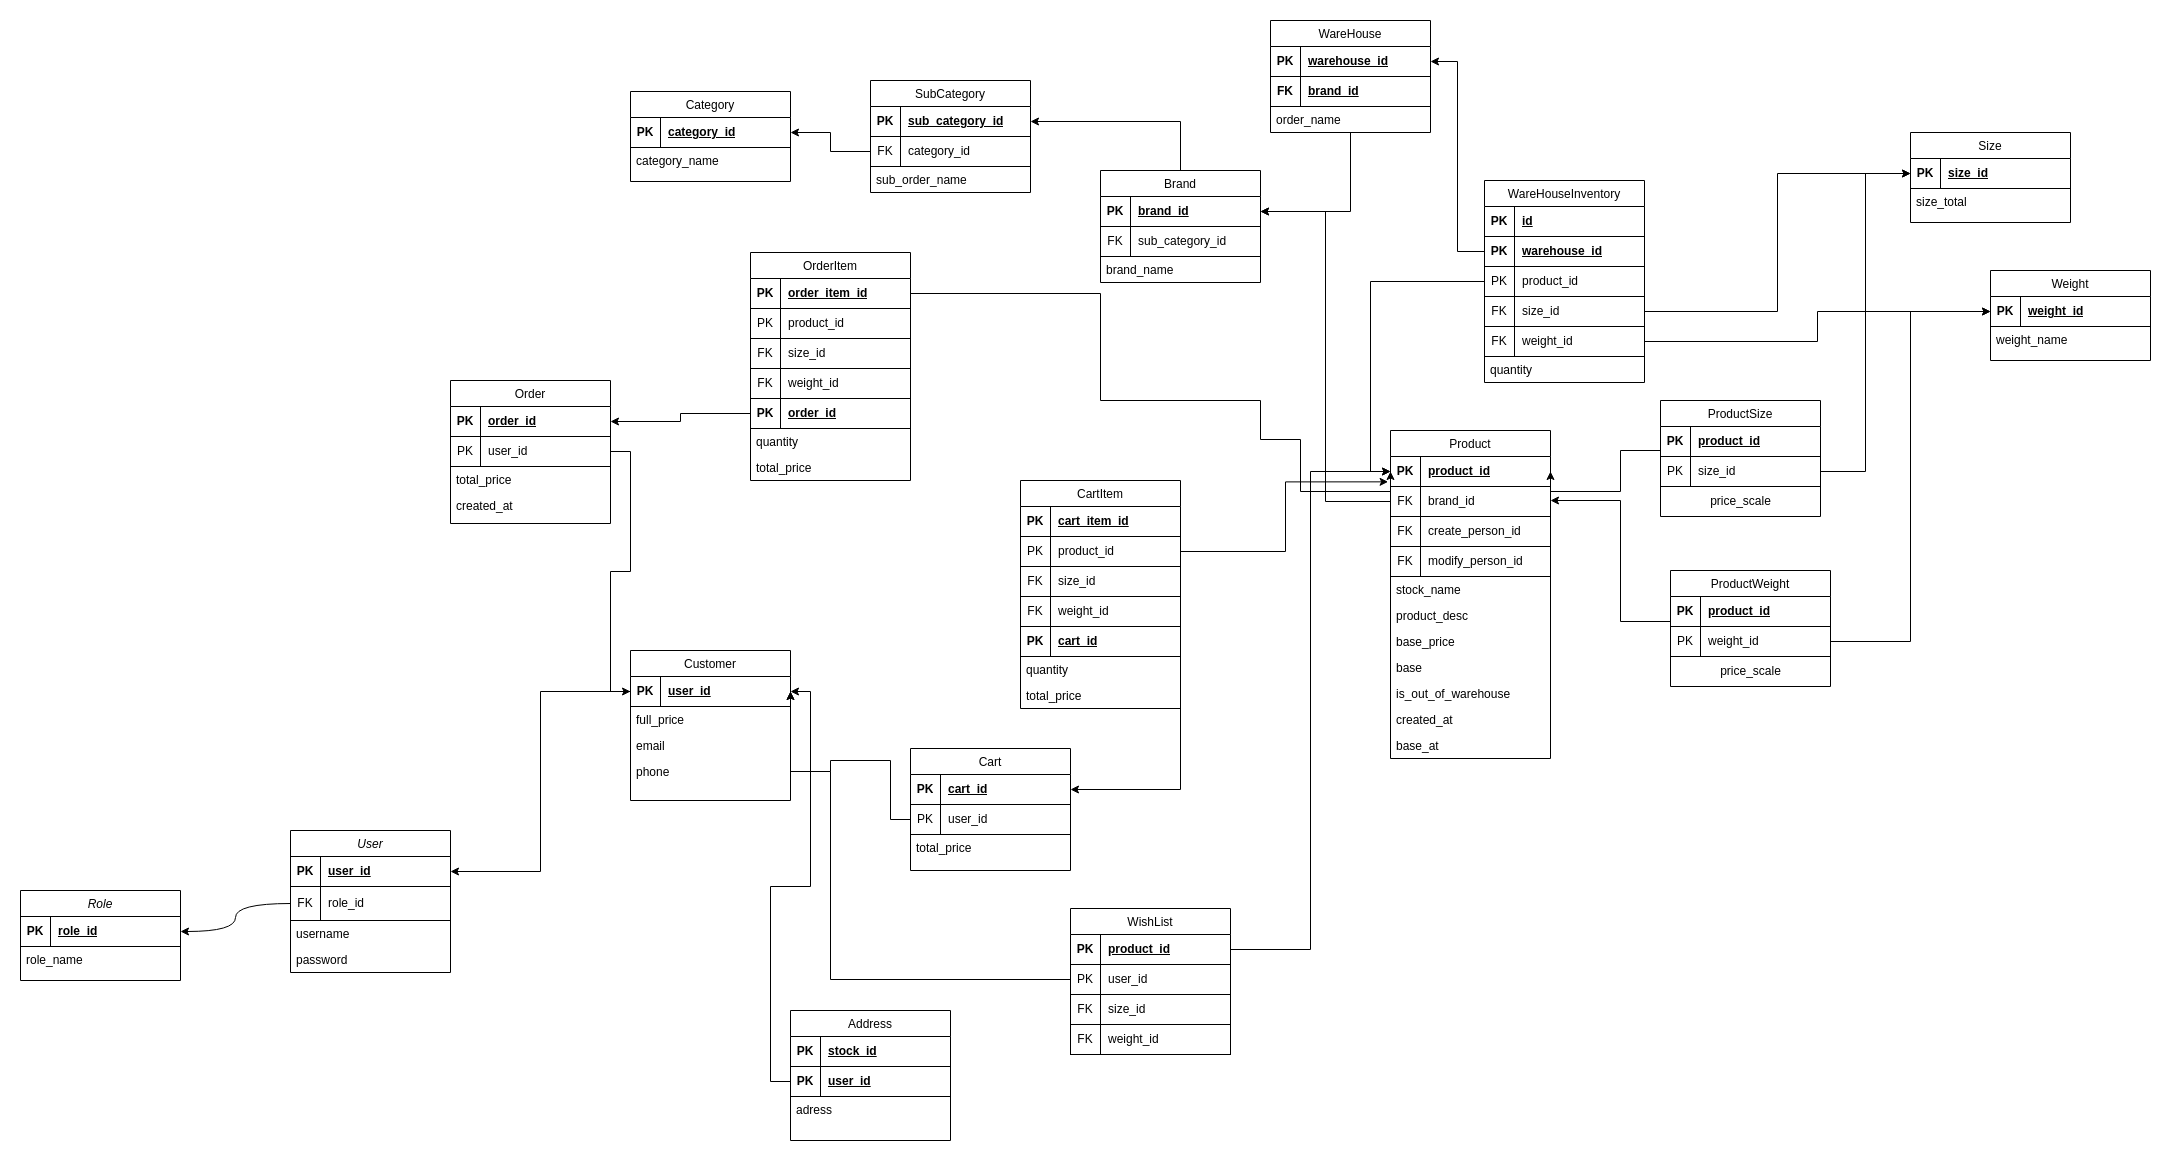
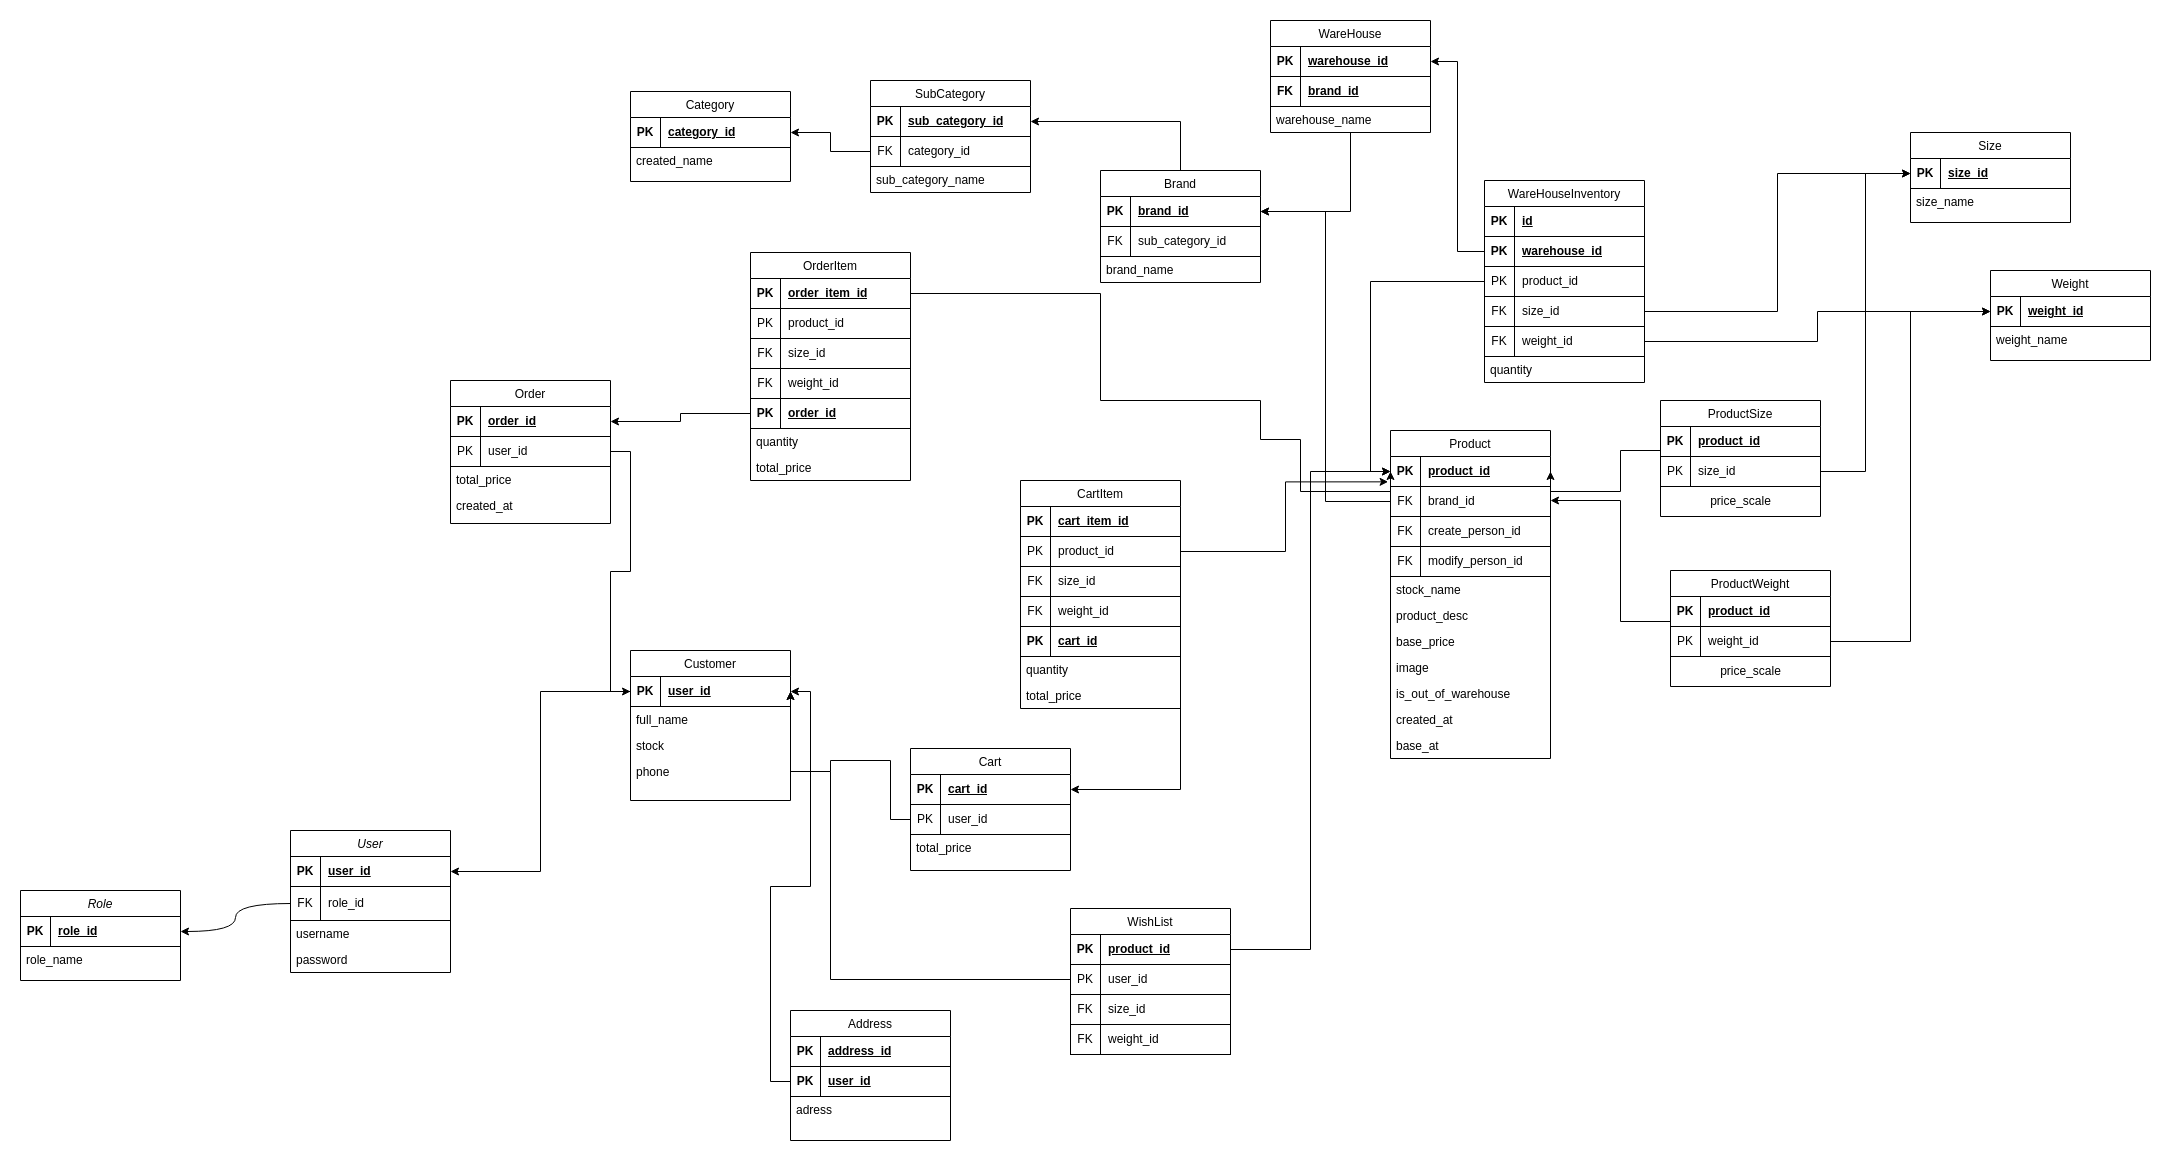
- <mxCell id="122" value="order_name" style="text;align=left;verticalAlign=top;spacingLeft=4;spacingRight=4;overflow=hidden;rotatable=0;points=[[0,0.5],[1,0.5]];portConstraint=eastwest;" parent="114" vertex="1"><mxGeometry y="86" width="160" height="26" as="geometry" /></mxCell>
+ <mxCell id="122" value="warehouse_name" style="text;align=left;verticalAlign=top;spacingLeft=4;spacingRight=4;overflow=hidden;rotatable=0;points=[[0,0.5],[1,0.5]];portConstraint=eastwest;" parent="114" vertex="1"><mxGeometry y="86" width="160" height="26" as="geometry" /></mxCell>
- <mxCell id="55" value="category_name" style="text;align=left;verticalAlign=top;spacingLeft=4;spacingRight=4;overflow=hidden;rotatable=0;points=[[0,0.5],[1,0.5]];portConstraint=eastwest;" parent="50" vertex="1"><mxGeometry y="56" width="160" height="26" as="geometry" /></mxCell>
+ <mxCell id="55" value="created_name" style="text;align=left;verticalAlign=top;spacingLeft=4;spacingRight=4;overflow=hidden;rotatable=0;points=[[0,0.5],[1,0.5]];portConstraint=eastwest;" parent="50" vertex="1"><mxGeometry y="56" width="160" height="26" as="geometry" /></mxCell>
- <mxCell id="64" value="sub_order_name" style="text;align=left;verticalAlign=top;spacingLeft=4;spacingRight=4;overflow=hidden;rotatable=0;points=[[0,0.5],[1,0.5]];portConstraint=eastwest;" parent="56" vertex="1"><mxGeometry y="86" width="160" height="26" as="geometry" /></mxCell>
+ <mxCell id="64" value="sub_category_name" style="text;align=left;verticalAlign=top;spacingLeft=4;spacingRight=4;overflow=hidden;rotatable=0;points=[[0,0.5],[1,0.5]];portConstraint=eastwest;" parent="56" vertex="1"><mxGeometry y="86" width="160" height="26" as="geometry" /></mxCell>
- <mxCell id="82" value="size_total&#10;" style="text;align=left;verticalAlign=top;spacingLeft=4;spacingRight=4;overflow=hidden;rotatable=0;points=[[0,0.5],[1,0.5]];portConstraint=eastwest;" parent="77" vertex="1"><mxGeometry y="56" width="160" height="26" as="geometry" /></mxCell>
+ <mxCell id="82" value="size_name&#10;" style="text;align=left;verticalAlign=top;spacingLeft=4;spacingRight=4;overflow=hidden;rotatable=0;points=[[0,0.5],[1,0.5]];portConstraint=eastwest;" parent="77" vertex="1"><mxGeometry y="56" width="160" height="26" as="geometry" /></mxCell>
- <mxCell id="46" value="base" style="text;align=left;verticalAlign=top;spacingLeft=4;spacingRight=4;overflow=hidden;rotatable=0;points=[[0,0.5],[1,0.5]];portConstraint=eastwest;rounded=0;shadow=0;html=0;" parent="28" vertex="1"><mxGeometry y="224" width="160" height="26" as="geometry" /></mxCell>
+ <mxCell id="46" value="image" style="text;align=left;verticalAlign=top;spacingLeft=4;spacingRight=4;overflow=hidden;rotatable=0;points=[[0,0.5],[1,0.5]];portConstraint=eastwest;rounded=0;shadow=0;html=0;" parent="28" vertex="1"><mxGeometry y="224" width="160" height="26" as="geometry" /></mxCell>
- <mxCell id="17" value="full_price    " style="text;align=left;verticalAlign=top;spacingLeft=4;spacingRight=4;overflow=hidden;rotatable=0;points=[[0,0.5],[1,0.5]];portConstraint=eastwest;" parent="12" vertex="1"><mxGeometry y="56" width="160" height="26" as="geometry" /></mxCell>
+ <mxCell id="17" value="full_name    " style="text;align=left;verticalAlign=top;spacingLeft=4;spacingRight=4;overflow=hidden;rotatable=0;points=[[0,0.5],[1,0.5]];portConstraint=eastwest;" parent="12" vertex="1"><mxGeometry y="56" width="160" height="26" as="geometry" /></mxCell>
- <mxCell id="18" value="email" style="text;align=left;verticalAlign=top;spacingLeft=4;spacingRight=4;overflow=hidden;rotatable=0;points=[[0,0.5],[1,0.5]];portConstraint=eastwest;rounded=0;shadow=0;html=0;" parent="12" vertex="1"><mxGeometry y="82" width="160" height="26" as="geometry" /></mxCell>
+ <mxCell id="18" value="stock" style="text;align=left;verticalAlign=top;spacingLeft=4;spacingRight=4;overflow=hidden;rotatable=0;points=[[0,0.5],[1,0.5]];portConstraint=eastwest;rounded=0;shadow=0;html=0;" parent="12" vertex="1"><mxGeometry y="82" width="160" height="26" as="geometry" /></mxCell>
- <mxCell id="206" value="stock_id" style="shape=partialRectangle;connectable=0;fillColor=none;top=0;left=0;bottom=0;right=0;align=left;spacingLeft=6;fontStyle=5;overflow=hidden;whiteSpace=wrap;html=1;" parent="204" vertex="1"><mxGeometry x="30" width="130" height="30" as="geometry"><mxRectangle width="130" height="30" as="alternateBounds" /></mxGeometry></mxCell>
+ <mxCell id="206" value="address_id" style="shape=partialRectangle;connectable=0;fillColor=none;top=0;left=0;bottom=0;right=0;align=left;spacingLeft=6;fontStyle=5;overflow=hidden;whiteSpace=wrap;html=1;" parent="204" vertex="1"><mxGeometry x="30" width="130" height="30" as="geometry"><mxRectangle width="130" height="30" as="alternateBounds" /></mxGeometry></mxCell>
